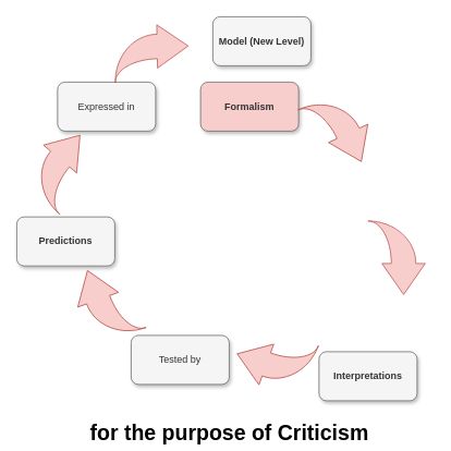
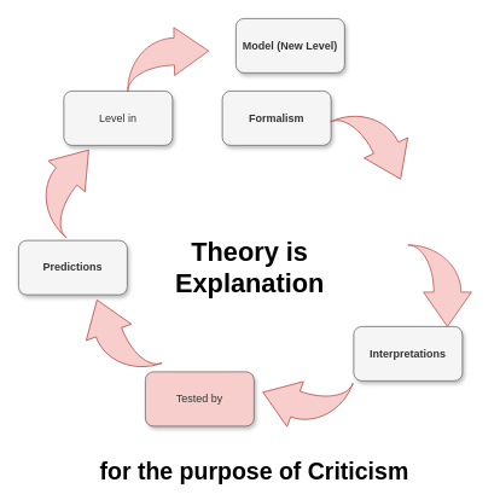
- <mxCell id="7" value="Expressed in" style="rounded=1;whiteSpace=wrap;html=1;shadow=1;strokeColor=#666666;fillColor=#f5f5f5;align=center;fontColor=#333333;" parent="1" vertex="1"><mxGeometry x="70" y="100" width="120" height="60" as="geometry" /></mxCell>
+ <mxCell id="7" value="Level in" style="rounded=1;whiteSpace=wrap;html=1;shadow=1;strokeColor=#666666;fillColor=#f5f5f5;align=center;fontColor=#333333;" parent="1" vertex="1"><mxGeometry x="70" y="100" width="120" height="60" as="geometry" /></mxCell>
- <mxCell id="3" value="&lt;b&gt;Formalism&lt;/b&gt;" style="rounded=1;whiteSpace=wrap;html=1;shadow=1;strokeColor=#666666;fillColor=#f8cecc;align=center;fontColor=#333333;" parent="1" vertex="1"><mxGeometry x="245" y="100" width="120" height="60" as="geometry" /></mxCell>
+ <mxCell id="3" value="&lt;b&gt;Formalism&lt;/b&gt;" style="rounded=1;whiteSpace=wrap;html=1;shadow=1;strokeColor=#666666;fillColor=#f5f5f5;align=center;fontColor=#333333;" parent="1" vertex="1"><mxGeometry x="245" y="100" width="120" height="60" as="geometry" /></mxCell>
+ <mxCell id="14" value="&lt;font style=&quot;font-size: 29px&quot;&gt;&lt;b&gt;Theory is&lt;br&gt;Explanation&lt;/b&gt;&lt;/font&gt;" style="text;html=1;align=center;verticalAlign=middle;resizable=0;points=[];autosize=1;" parent="1" vertex="1"><mxGeometry x="185" y="275" width="180" height="40" as="geometry" /></mxCell>
- <mxCell id="5" value="Tested by" style="rounded=1;whiteSpace=wrap;html=1;shadow=1;strokeColor=#666666;fillColor=#f5f5f5;align=center;fontColor=#333333;" parent="1" vertex="1"><mxGeometry x="160" y="410" width="120" height="60" as="geometry" /></mxCell>
+ <mxCell id="5" value="Tested by" style="rounded=1;whiteSpace=wrap;html=1;shadow=1;strokeColor=#666666;fillColor=#f8cecc;align=center;fontColor=#333333;" parent="1" vertex="1"><mxGeometry x="160" y="410" width="120" height="60" as="geometry" /></mxCell>
- <mxCell id="4" value="&lt;b&gt;Interpretations&lt;/b&gt;" style="rounded=1;whiteSpace=wrap;html=1;shadow=1;strokeColor=#666666;fillColor=#f5f5f5;align=center;fontColor=#333333;" parent="1" vertex="1"><mxGeometry x="390" y="430" width="120" height="60" as="geometry" /></mxCell>
+ <mxCell id="4" value="&lt;b&gt;Interpretations&lt;/b&gt;" style="rounded=1;whiteSpace=wrap;html=1;shadow=1;strokeColor=#666666;fillColor=#f5f5f5;align=center;fontColor=#333333;" parent="1" vertex="1"><mxGeometry x="390" y="360" width="120" height="60" as="geometry" /></mxCell>
- <mxCell id="15" value="&lt;b&gt;&lt;font style=&quot;font-size: 26px&quot;&gt;for the purpose of Criticism&lt;/font&gt;&lt;/b&gt;" style="text;html=1;align=center;verticalAlign=middle;resizable=0;points=[];autosize=1;" parent="1" vertex="1"><mxGeometry x="100" y="520" width="360" height="20" as="geometry" /></mxCell>
+ <mxCell id="15" value="&lt;b&gt;&lt;font style=&quot;font-size: 26px&quot;&gt;for the purpose of Criticism&lt;/font&gt;&lt;/b&gt;" style="text;html=1;align=center;verticalAlign=middle;resizable=0;points=[];autosize=1;" parent="1" vertex="1"><mxGeometry x="100" y="510" width="360" height="20" as="geometry" /></mxCell>
